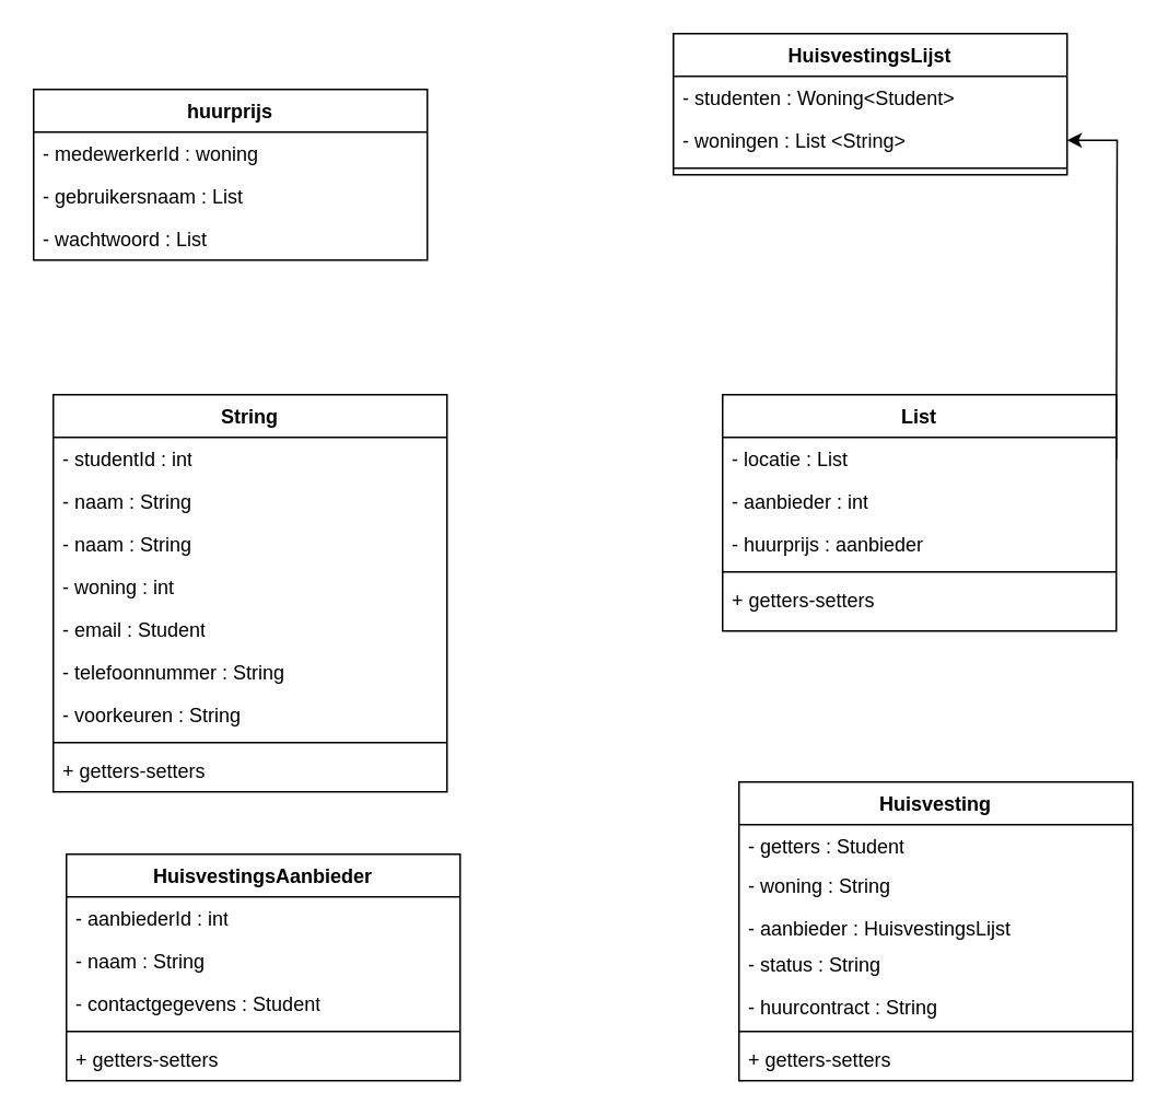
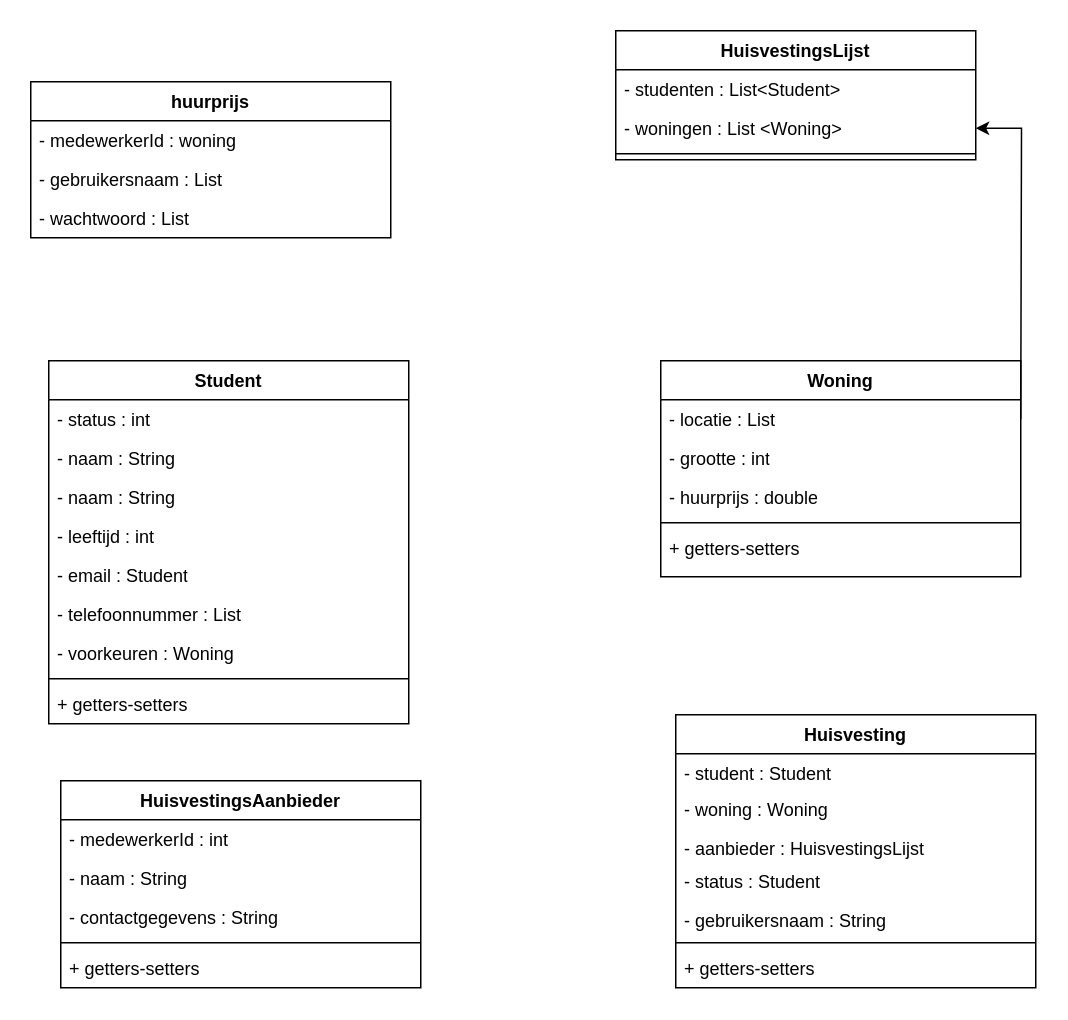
- <mxCell id="17" value="-&amp;nbsp;studenten : Woning&amp;lt;Student&amp;gt;" style="text;strokeColor=none;fillColor=none;align=left;verticalAlign=top;spacingLeft=4;spacingRight=4;overflow=hidden;rotatable=0;points=[[0,0.5],[1,0.5]];portConstraint=eastwest;whiteSpace=wrap;html=1;" parent="16" vertex="1"><mxGeometry y="26" width="240" height="26" as="geometry" /></mxCell>
+ <mxCell id="17" value="-&amp;nbsp;studenten : List&amp;lt;Student&amp;gt;" style="text;strokeColor=none;fillColor=none;align=left;verticalAlign=top;spacingLeft=4;spacingRight=4;overflow=hidden;rotatable=0;points=[[0,0.5],[1,0.5]];portConstraint=eastwest;whiteSpace=wrap;html=1;" parent="16" vertex="1"><mxGeometry y="26" width="240" height="26" as="geometry" /></mxCell>
- <mxCell id="18" value="-&amp;nbsp;woningen : List &amp;lt;String&amp;gt;" style="text;strokeColor=none;fillColor=none;align=left;verticalAlign=top;spacingLeft=4;spacingRight=4;overflow=hidden;rotatable=0;points=[[0,0.5],[1,0.5]];portConstraint=eastwest;whiteSpace=wrap;html=1;" parent="16" vertex="1"><mxGeometry y="52" width="240" height="26" as="geometry" /></mxCell>
+ <mxCell id="18" value="-&amp;nbsp;woningen : List &amp;lt;Woning&amp;gt;" style="text;strokeColor=none;fillColor=none;align=left;verticalAlign=top;spacingLeft=4;spacingRight=4;overflow=hidden;rotatable=0;points=[[0,0.5],[1,0.5]];portConstraint=eastwest;whiteSpace=wrap;html=1;" parent="16" vertex="1"><mxGeometry y="52" width="240" height="26" as="geometry" /></mxCell>
- <mxCell id="6" value="&lt;b&gt;String&lt;/b&gt;" style="swimlane;fontStyle=1;align=center;verticalAlign=top;childLayout=stackLayout;horizontal=1;startSize=26;horizontalStack=0;resizeParent=1;resizeParentMax=0;resizeLast=0;collapsible=1;marginBottom=0;whiteSpace=wrap;html=1;" parent="1" vertex="1"><mxGeometry x="32" y="240" width="240" height="242" as="geometry" /></mxCell>
+ <mxCell id="6" value="&lt;b&gt;Student&lt;/b&gt;" style="swimlane;fontStyle=1;align=center;verticalAlign=top;childLayout=stackLayout;horizontal=1;startSize=26;horizontalStack=0;resizeParent=1;resizeParentMax=0;resizeLast=0;collapsible=1;marginBottom=0;whiteSpace=wrap;html=1;" parent="1" vertex="1"><mxGeometry x="32" y="240" width="240" height="242" as="geometry" /></mxCell>
- <mxCell id="34" value="&lt;b&gt;List&lt;/b&gt;" style="swimlane;fontStyle=1;align=center;verticalAlign=top;childLayout=stackLayout;horizontal=1;startSize=26;horizontalStack=0;resizeParent=1;resizeParentMax=0;resizeLast=0;collapsible=1;marginBottom=0;whiteSpace=wrap;html=1;" parent="1" vertex="1"><mxGeometry x="440" y="240" width="240" height="144" as="geometry" /></mxCell>
+ <mxCell id="34" value="&lt;b&gt;Woning&lt;/b&gt;" style="swimlane;fontStyle=1;align=center;verticalAlign=top;childLayout=stackLayout;horizontal=1;startSize=26;horizontalStack=0;resizeParent=1;resizeParentMax=0;resizeLast=0;collapsible=1;marginBottom=0;whiteSpace=wrap;html=1;" parent="1" vertex="1"><mxGeometry x="440" y="240" width="240" height="144" as="geometry" /></mxCell>
- <mxCell id="7" value="-&amp;nbsp;studentId : int" style="text;strokeColor=none;fillColor=none;align=left;verticalAlign=top;spacingLeft=4;spacingRight=4;overflow=hidden;rotatable=0;points=[[0,0.5],[1,0.5]];portConstraint=eastwest;whiteSpace=wrap;html=1;" parent="6" vertex="1"><mxGeometry y="26" width="240" height="26" as="geometry" /></mxCell>
+ <mxCell id="7" value="-&amp;nbsp;status : int" style="text;strokeColor=none;fillColor=none;align=left;verticalAlign=top;spacingLeft=4;spacingRight=4;overflow=hidden;rotatable=0;points=[[0,0.5],[1,0.5]];portConstraint=eastwest;whiteSpace=wrap;html=1;" parent="6" vertex="1"><mxGeometry y="26" width="240" height="26" as="geometry" /></mxCell>
- <mxCell id="36" value="-&amp;nbsp;aanbieder : int" style="text;strokeColor=none;fillColor=none;align=left;verticalAlign=top;spacingLeft=4;spacingRight=4;overflow=hidden;rotatable=0;points=[[0,0.5],[1,0.5]];portConstraint=eastwest;whiteSpace=wrap;html=1;" parent="34" vertex="1"><mxGeometry y="52" width="240" height="26" as="geometry" /></mxCell>
+ <mxCell id="36" value="-&amp;nbsp;grootte : int" style="text;strokeColor=none;fillColor=none;align=left;verticalAlign=top;spacingLeft=4;spacingRight=4;overflow=hidden;rotatable=0;points=[[0,0.5],[1,0.5]];portConstraint=eastwest;whiteSpace=wrap;html=1;" parent="34" vertex="1"><mxGeometry y="52" width="240" height="26" as="geometry" /></mxCell>
- <mxCell id="37" value="-&amp;nbsp;huurprijs : aanbieder" style="text;strokeColor=none;fillColor=none;align=left;verticalAlign=top;spacingLeft=4;spacingRight=4;overflow=hidden;rotatable=0;points=[[0,0.5],[1,0.5]];portConstraint=eastwest;whiteSpace=wrap;html=1;" parent="34" vertex="1"><mxGeometry y="78" width="240" height="26" as="geometry" /></mxCell>
+ <mxCell id="37" value="-&amp;nbsp;huurprijs : double" style="text;strokeColor=none;fillColor=none;align=left;verticalAlign=top;spacingLeft=4;spacingRight=4;overflow=hidden;rotatable=0;points=[[0,0.5],[1,0.5]];portConstraint=eastwest;whiteSpace=wrap;html=1;" parent="34" vertex="1"><mxGeometry y="78" width="240" height="26" as="geometry" /></mxCell>
- <mxCell id="10" value="-&amp;nbsp;woning : int" style="text;strokeColor=none;fillColor=none;align=left;verticalAlign=top;spacingLeft=4;spacingRight=4;overflow=hidden;rotatable=0;points=[[0,0.5],[1,0.5]];portConstraint=eastwest;whiteSpace=wrap;html=1;" parent="6" vertex="1"><mxGeometry y="104" width="240" height="26" as="geometry" /></mxCell>
+ <mxCell id="10" value="-&amp;nbsp;leeftijd : int" style="text;strokeColor=none;fillColor=none;align=left;verticalAlign=top;spacingLeft=4;spacingRight=4;overflow=hidden;rotatable=0;points=[[0,0.5],[1,0.5]];portConstraint=eastwest;whiteSpace=wrap;html=1;" parent="6" vertex="1"><mxGeometry y="104" width="240" height="26" as="geometry" /></mxCell>
- <mxCell id="12" value="-&amp;nbsp;telefoonnummer : String" style="text;strokeColor=none;fillColor=none;align=left;verticalAlign=top;spacingLeft=4;spacingRight=4;overflow=hidden;rotatable=0;points=[[0,0.5],[1,0.5]];portConstraint=eastwest;whiteSpace=wrap;html=1;" parent="6" vertex="1"><mxGeometry y="156" width="240" height="26" as="geometry" /></mxCell>
+ <mxCell id="12" value="-&amp;nbsp;telefoonnummer : List" style="text;strokeColor=none;fillColor=none;align=left;verticalAlign=top;spacingLeft=4;spacingRight=4;overflow=hidden;rotatable=0;points=[[0,0.5],[1,0.5]];portConstraint=eastwest;whiteSpace=wrap;html=1;" parent="6" vertex="1"><mxGeometry y="156" width="240" height="26" as="geometry" /></mxCell>
- <mxCell id="13" value="-&amp;nbsp;voorkeuren : String" style="text;strokeColor=none;fillColor=none;align=left;verticalAlign=top;spacingLeft=4;spacingRight=4;overflow=hidden;rotatable=0;points=[[0,0.5],[1,0.5]];portConstraint=eastwest;whiteSpace=wrap;html=1;" parent="6" vertex="1"><mxGeometry y="182" width="240" height="26" as="geometry" /></mxCell>
+ <mxCell id="13" value="-&amp;nbsp;voorkeuren : Woning" style="text;strokeColor=none;fillColor=none;align=left;verticalAlign=top;spacingLeft=4;spacingRight=4;overflow=hidden;rotatable=0;points=[[0,0.5],[1,0.5]];portConstraint=eastwest;whiteSpace=wrap;html=1;" parent="6" vertex="1"><mxGeometry y="182" width="240" height="26" as="geometry" /></mxCell>
- <mxCell id="27" value="-&amp;nbsp;getters : Student" style="text;strokeColor=none;fillColor=none;align=left;verticalAlign=top;spacingLeft=4;spacingRight=4;overflow=hidden;rotatable=0;points=[[0,0.5],[1,0.5]];portConstraint=eastwest;whiteSpace=wrap;html=1;" parent="26" vertex="1"><mxGeometry y="26" width="240" height="24" as="geometry" /></mxCell>
+ <mxCell id="27" value="-&amp;nbsp;student : Student" style="text;strokeColor=none;fillColor=none;align=left;verticalAlign=top;spacingLeft=4;spacingRight=4;overflow=hidden;rotatable=0;points=[[0,0.5],[1,0.5]];portConstraint=eastwest;whiteSpace=wrap;html=1;" parent="26" vertex="1"><mxGeometry y="26" width="240" height="24" as="geometry" /></mxCell>
- <mxCell id="28" value="-&amp;nbsp;woning : String" style="text;strokeColor=none;fillColor=none;align=left;verticalAlign=top;spacingLeft=4;spacingRight=4;overflow=hidden;rotatable=0;points=[[0,0.5],[1,0.5]];portConstraint=eastwest;whiteSpace=wrap;html=1;" parent="26" vertex="1"><mxGeometry y="50" width="240" height="26" as="geometry" /></mxCell>
+ <mxCell id="28" value="-&amp;nbsp;woning : Woning" style="text;strokeColor=none;fillColor=none;align=left;verticalAlign=top;spacingLeft=4;spacingRight=4;overflow=hidden;rotatable=0;points=[[0,0.5],[1,0.5]];portConstraint=eastwest;whiteSpace=wrap;html=1;" parent="26" vertex="1"><mxGeometry y="50" width="240" height="26" as="geometry" /></mxCell>
- <mxCell id="21" value="-&amp;nbsp;aanbiederId : int" style="text;strokeColor=none;fillColor=none;align=left;verticalAlign=top;spacingLeft=4;spacingRight=4;overflow=hidden;rotatable=0;points=[[0,0.5],[1,0.5]];portConstraint=eastwest;whiteSpace=wrap;html=1;" parent="20" vertex="1"><mxGeometry y="26" width="240" height="26" as="geometry" /></mxCell>
+ <mxCell id="21" value="-&amp;nbsp;medewerkerId : int" style="text;strokeColor=none;fillColor=none;align=left;verticalAlign=top;spacingLeft=4;spacingRight=4;overflow=hidden;rotatable=0;points=[[0,0.5],[1,0.5]];portConstraint=eastwest;whiteSpace=wrap;html=1;" parent="20" vertex="1"><mxGeometry y="26" width="240" height="26" as="geometry" /></mxCell>
- <mxCell id="30" value="-&amp;nbsp;status : String" style="text;strokeColor=none;fillColor=none;align=left;verticalAlign=top;spacingLeft=4;spacingRight=4;overflow=hidden;rotatable=0;points=[[0,0.5],[1,0.5]];portConstraint=eastwest;whiteSpace=wrap;html=1;" parent="26" vertex="1"><mxGeometry y="98" width="240" height="26" as="geometry" /></mxCell>
+ <mxCell id="30" value="-&amp;nbsp;status : Student" style="text;strokeColor=none;fillColor=none;align=left;verticalAlign=top;spacingLeft=4;spacingRight=4;overflow=hidden;rotatable=0;points=[[0,0.5],[1,0.5]];portConstraint=eastwest;whiteSpace=wrap;html=1;" parent="26" vertex="1"><mxGeometry y="98" width="240" height="26" as="geometry" /></mxCell>
- <mxCell id="23" value="-&amp;nbsp;contactgegevens : Student" style="text;strokeColor=none;fillColor=none;align=left;verticalAlign=top;spacingLeft=4;spacingRight=4;overflow=hidden;rotatable=0;points=[[0,0.5],[1,0.5]];portConstraint=eastwest;whiteSpace=wrap;html=1;" parent="20" vertex="1"><mxGeometry y="78" width="240" height="26" as="geometry" /></mxCell>
+ <mxCell id="23" value="-&amp;nbsp;contactgegevens : String" style="text;strokeColor=none;fillColor=none;align=left;verticalAlign=top;spacingLeft=4;spacingRight=4;overflow=hidden;rotatable=0;points=[[0,0.5],[1,0.5]];portConstraint=eastwest;whiteSpace=wrap;html=1;" parent="20" vertex="1"><mxGeometry y="78" width="240" height="26" as="geometry" /></mxCell>
- <mxCell id="31" value="-&amp;nbsp;huurcontract : String" style="text;strokeColor=none;fillColor=none;align=left;verticalAlign=top;spacingLeft=4;spacingRight=4;overflow=hidden;rotatable=0;points=[[0,0.5],[1,0.5]];portConstraint=eastwest;whiteSpace=wrap;html=1;" parent="26" vertex="1"><mxGeometry y="124" width="240" height="24" as="geometry" /></mxCell>
+ <mxCell id="31" value="-&amp;nbsp;gebruikersnaam : String" style="text;strokeColor=none;fillColor=none;align=left;verticalAlign=top;spacingLeft=4;spacingRight=4;overflow=hidden;rotatable=0;points=[[0,0.5],[1,0.5]];portConstraint=eastwest;whiteSpace=wrap;html=1;" parent="26" vertex="1"><mxGeometry y="124" width="240" height="24" as="geometry" /></mxCell>
